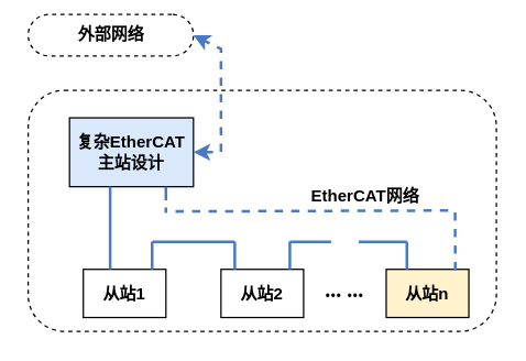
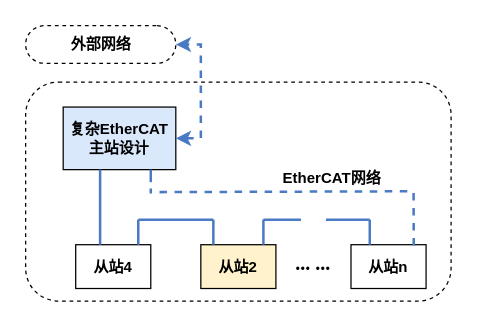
- <mxCell id="3" value="&lt;b&gt;外部网络&lt;/b&gt;" style="html=1;dashed=1;whitespace=wrap;shape=mxgraph.dfd.start" vertex="1" parent="1"><mxGeometry x="20" y="10" width="120" height="30" as="geometry" /></mxCell>
+ <mxCell id="3" value="&lt;b&gt;外部网络&lt;/b&gt;" style="html=1;dashed=1;whitespace=wrap;shape=mxgraph.dfd.start" vertex="1" parent="1"><mxGeometry x="20" y="20" width="120" height="30" as="geometry" /></mxCell>
- <mxCell id="6" value="&lt;b&gt;从站2&lt;/b&gt;" style="rounded=0;whiteSpace=wrap;html=1;" vertex="1" parent="1"><mxGeometry x="160" y="195" width="60" height="35" as="geometry" /></mxCell>
+ <mxCell id="6" value="&lt;b&gt;从站2&lt;/b&gt;" style="rounded=0;whiteSpace=wrap;html=1;fillColor=#fff2cc;" vertex="1" parent="1"><mxGeometry x="160" y="195" width="60" height="35" as="geometry" /></mxCell>
- <mxCell id="7" value="&lt;b&gt;从站n&lt;/b&gt;" style="rounded=0;whiteSpace=wrap;html=1;fillColor=#fff2cc;" vertex="1" parent="1"><mxGeometry x="280" y="195" width="60" height="35" as="geometry" /></mxCell>
+ <mxCell id="7" value="&lt;b&gt;从站n&lt;/b&gt;" style="rounded=0;whiteSpace=wrap;html=1;" vertex="1" parent="1"><mxGeometry x="280" y="195" width="60" height="35" as="geometry" /></mxCell>
- <mxCell id="5" value="&lt;b&gt;从站1&lt;/b&gt;" style="rounded=0;whiteSpace=wrap;html=1;" vertex="1" parent="1"><mxGeometry x="60" y="195" width="60" height="35" as="geometry" /></mxCell>
+ <mxCell id="5" value="&lt;b&gt;从站4&lt;/b&gt;" style="rounded=0;whiteSpace=wrap;html=1;" vertex="1" parent="1"><mxGeometry x="60" y="195" width="60" height="35" as="geometry" /></mxCell>
